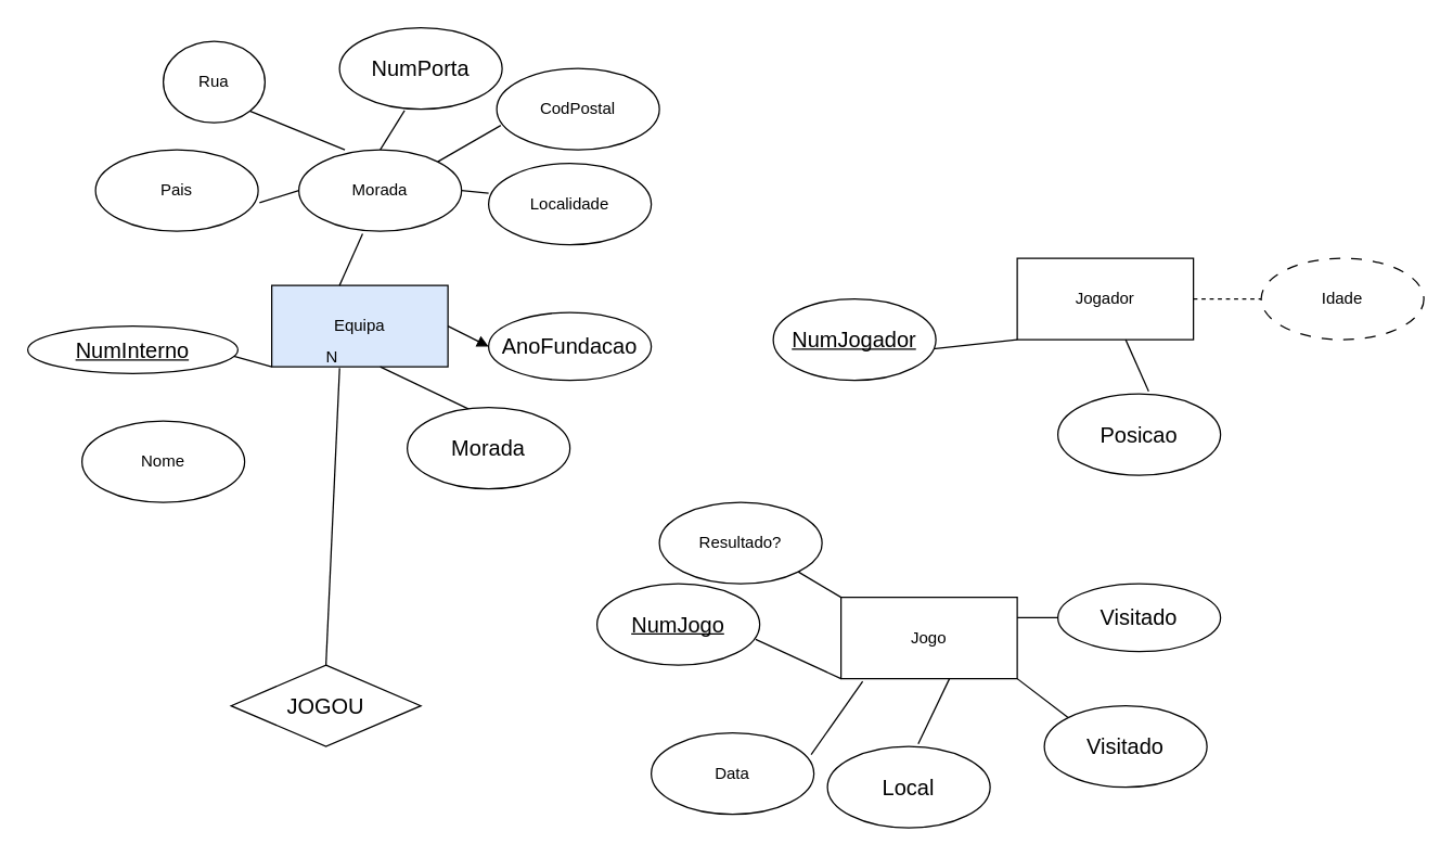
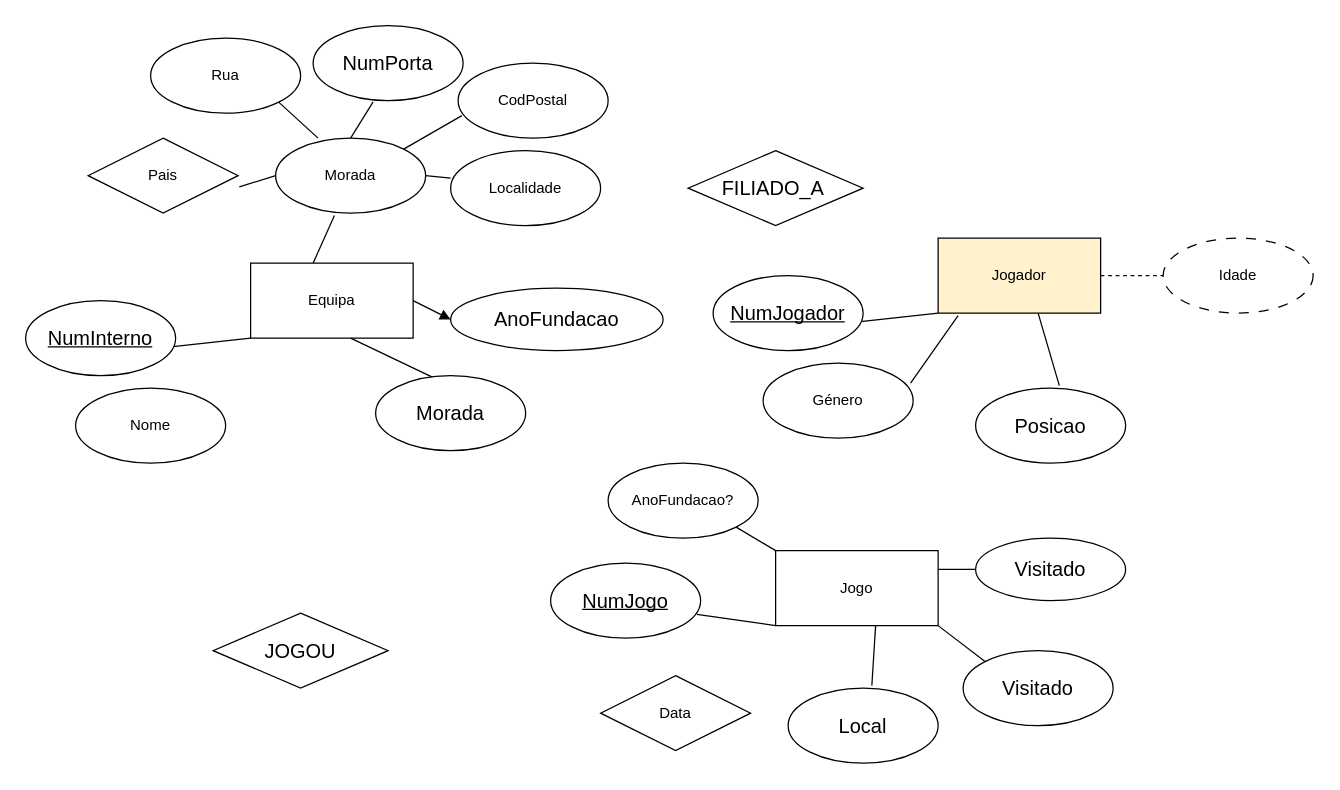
- <mxCell id="13" value="Rua" style="ellipse;whiteSpace=wrap;html=1;" vertex="1" parent="1"><mxGeometry x="120" y="30" width="75" height="60" as="geometry" /></mxCell>
+ <mxCell id="13" value="Rua" style="ellipse;whiteSpace=wrap;html=1;" vertex="1" parent="1"><mxGeometry x="120" y="30" width="120" height="60" as="geometry" /></mxCell>
- <mxCell id="19" value="Pais" style="ellipse;whiteSpace=wrap;html=1;" vertex="1" parent="1"><mxGeometry x="70" y="110" width="120" height="60" as="geometry" /></mxCell>
+ <mxCell id="19" value="Pais" style="rhombus;whiteSpace=wrap;html=1;" vertex="1" parent="1"><mxGeometry x="70" y="110" width="120" height="60" as="geometry" /></mxCell>
+ <mxCell id="47" value="&lt;span id=&quot;docs-internal-guid-068f5c22-7fff-2dc6-6867-d4454d6422a6&quot;&gt;&lt;span style=&quot;font-size: 12pt; font-family: Calibri, sans-serif; background-color: transparent; font-variant-numeric: normal; font-variant-east-asian: normal; font-variant-alternates: normal; font-variant-position: normal; font-variant-emoji: normal; vertical-align: baseline; white-space-collapse: preserve;&quot;&gt;FILIADO_A &lt;/span&gt;&lt;/span&gt;" style="shape=rhombus;perimeter=rhombusPerimeter;whiteSpace=wrap;html=1;align=center;" vertex="1" parent="1"><mxGeometry x="550" y="120" width="140" height="60" as="geometry" /></mxCell>
- <mxCell id="22" value="Jogador" style="rounded=0;whiteSpace=wrap;html=1;" vertex="1" parent="1"><mxGeometry x="750" y="190" width="130" height="60" as="geometry" /></mxCell>
+ <mxCell id="22" value="Jogador" style="rounded=0;whiteSpace=wrap;html=1;fillColor=#fff2cc;" vertex="1" parent="1"><mxGeometry x="750" y="190" width="130" height="60" as="geometry" /></mxCell>
- <mxCell id="2" value="Equipa" style="rounded=0;whiteSpace=wrap;html=1;fillColor=#dae8fc;" vertex="1" parent="1"><mxGeometry x="200" y="210" width="130" height="60" as="geometry" /></mxCell>
+ <mxCell id="2" value="Equipa" style="rounded=0;whiteSpace=wrap;html=1;" vertex="1" parent="1"><mxGeometry x="200" y="210" width="130" height="60" as="geometry" /></mxCell>
- <mxCell id="21" value="&lt;span id=&quot;docs-internal-guid-02809a7c-7fff-371c-dbe4-12a1901e9a56&quot;&gt;&lt;span style=&quot;font-size: 12pt; font-family: Calibri, sans-serif; background-color: transparent; font-variant-numeric: normal; font-variant-east-asian: normal; font-variant-alternates: normal; font-variant-position: normal; font-variant-emoji: normal; vertical-align: baseline; white-space-collapse: preserve;&quot;&gt;AnoFundacao&lt;/span&gt;&lt;/span&gt;" style="ellipse;whiteSpace=wrap;html=1;" vertex="1" parent="1"><mxGeometry x="360" y="230" width="120" height="50" as="geometry" /></mxCell>
+ <mxCell id="21" value="&lt;span id=&quot;docs-internal-guid-02809a7c-7fff-371c-dbe4-12a1901e9a56&quot;&gt;&lt;span style=&quot;font-size: 12pt; font-family: Calibri, sans-serif; background-color: transparent; font-variant-numeric: normal; font-variant-east-asian: normal; font-variant-alternates: normal; font-variant-position: normal; font-variant-emoji: normal; vertical-align: baseline; white-space-collapse: preserve;&quot;&gt;AnoFundacao&lt;/span&gt;&lt;/span&gt;" style="ellipse;whiteSpace=wrap;html=1;" vertex="1" parent="1"><mxGeometry x="360" y="230" width="170" height="50" as="geometry" /></mxCell>
- <mxCell id="4" value="&lt;span id=&quot;docs-internal-guid-fb074735-7fff-1467-12a6-5c1d7fd0b527&quot;&gt;&lt;span style=&quot;font-size: 12pt; font-family: Calibri, sans-serif; background-color: transparent; font-variant-numeric: normal; font-variant-east-asian: normal; font-variant-alternates: normal; font-variant-position: normal; font-variant-emoji: normal; text-decoration-line: underline; text-decoration-skip-ink: none; vertical-align: baseline; white-space-collapse: preserve;&quot;&gt;NumInterno&lt;/span&gt;&lt;/span&gt;" style="ellipse;whiteSpace=wrap;html=1;" vertex="1" parent="1"><mxGeometry x="20" y="240" width="155" height="35" as="geometry" /></mxCell>
+ <mxCell id="4" value="&lt;span id=&quot;docs-internal-guid-fb074735-7fff-1467-12a6-5c1d7fd0b527&quot;&gt;&lt;span style=&quot;font-size: 12pt; font-family: Calibri, sans-serif; background-color: transparent; font-variant-numeric: normal; font-variant-east-asian: normal; font-variant-alternates: normal; font-variant-position: normal; font-variant-emoji: normal; text-decoration-line: underline; text-decoration-skip-ink: none; vertical-align: baseline; white-space-collapse: preserve;&quot;&gt;NumInterno&lt;/span&gt;&lt;/span&gt;" style="ellipse;whiteSpace=wrap;html=1;" vertex="1" parent="1"><mxGeometry x="20" y="240" width="120" height="60" as="geometry" /></mxCell>
+ <mxCell id="25" value="" style="endArrow=none;html=1;rounded=0;entryX=0.123;entryY=1.033;entryDx=0;entryDy=0;exitX=0.983;exitY=0.267;exitDx=0;exitDy=0;entryPerimeter=0;exitPerimeter=0;" edge="1" parent="1" source="26" target="22"><mxGeometry width="50" height="50" relative="1" as="geometry"><mxPoint x="690" y="320" as="sourcePoint" /><mxPoint x="750" y="300" as="targetPoint" /></mxGeometry></mxCell>
+ <mxCell id="26" value="Género" style="ellipse;whiteSpace=wrap;html=1;" vertex="1" parent="1"><mxGeometry x="610" y="290" width="120" height="60" as="geometry" /></mxCell>
- <mxCell id="28" value="&lt;span id=&quot;docs-internal-guid-864a7e43-7fff-2307-8ba5-d3fcd2a51fee&quot;&gt;&lt;span style=&quot;font-size: 12pt; font-family: Calibri, sans-serif; background-color: transparent; font-variant-numeric: normal; font-variant-east-asian: normal; font-variant-alternates: normal; font-variant-position: normal; font-variant-emoji: normal; vertical-align: baseline; white-space-collapse: preserve;&quot;&gt;Posicao&lt;/span&gt;&lt;/span&gt;" style="ellipse;whiteSpace=wrap;html=1;" vertex="1" parent="1"><mxGeometry x="780" y="290" width="120" height="60" as="geometry" /></mxCell>
+ <mxCell id="28" value="&lt;span id=&quot;docs-internal-guid-864a7e43-7fff-2307-8ba5-d3fcd2a51fee&quot;&gt;&lt;span style=&quot;font-size: 12pt; font-family: Calibri, sans-serif; background-color: transparent; font-variant-numeric: normal; font-variant-east-asian: normal; font-variant-alternates: normal; font-variant-position: normal; font-variant-emoji: normal; vertical-align: baseline; white-space-collapse: preserve;&quot;&gt;Posicao&lt;/span&gt;&lt;/span&gt;" style="ellipse;whiteSpace=wrap;html=1;" vertex="1" parent="1"><mxGeometry x="780" y="310" width="120" height="60" as="geometry" /></mxCell>
- <mxCell id="45" value="" style="endArrow=none;html=1;rounded=0;entryX=0.385;entryY=1.017;entryDx=0;entryDy=0;entryPerimeter=0;exitX=0.5;exitY=0;exitDx=0;exitDy=0;" edge="1" parent="1" source="44" target="2"><mxGeometry relative="1" as="geometry"><mxPoint x="250" y="500" as="sourcePoint" /><mxPoint x="410" y="500" as="targetPoint" /></mxGeometry></mxCell>
- <mxCell id="46" value="N" style="resizable=0;html=1;whiteSpace=wrap;align=right;verticalAlign=bottom;" connectable="0" vertex="1" parent="45"><mxGeometry x="1" relative="1" as="geometry" /></mxCell>
- <mxCell id="43" value="Resultado?" style="ellipse;whiteSpace=wrap;html=1;" vertex="1" parent="1"><mxGeometry x="486" y="370" width="120" height="60" as="geometry" /></mxCell>
+ <mxCell id="43" value="AnoFundacao?" style="ellipse;whiteSpace=wrap;html=1;" vertex="1" parent="1"><mxGeometry x="486" y="370" width="120" height="60" as="geometry" /></mxCell>
- <mxCell id="33" value="&lt;span id=&quot;docs-internal-guid-fb074735-7fff-1467-12a6-5c1d7fd0b527&quot;&gt;&lt;span style=&quot;font-size: 12pt; font-family: Calibri, sans-serif; background-color: transparent; font-variant-numeric: normal; font-variant-east-asian: normal; font-variant-alternates: normal; font-variant-position: normal; font-variant-emoji: normal; text-decoration-line: underline; text-decoration-skip-ink: none; vertical-align: baseline; white-space-collapse: preserve;&quot;&gt;NumJogo&lt;/span&gt;&lt;/span&gt;" style="ellipse;whiteSpace=wrap;html=1;" vertex="1" parent="1"><mxGeometry x="440" y="430" width="120" height="60" as="geometry" /></mxCell>
+ <mxCell id="33" value="&lt;span id=&quot;docs-internal-guid-fb074735-7fff-1467-12a6-5c1d7fd0b527&quot;&gt;&lt;span style=&quot;font-size: 12pt; font-family: Calibri, sans-serif; background-color: transparent; font-variant-numeric: normal; font-variant-east-asian: normal; font-variant-alternates: normal; font-variant-position: normal; font-variant-emoji: normal; text-decoration-line: underline; text-decoration-skip-ink: none; vertical-align: baseline; white-space-collapse: preserve;&quot;&gt;NumJogo&lt;/span&gt;&lt;/span&gt;" style="ellipse;whiteSpace=wrap;html=1;" vertex="1" parent="1"><mxGeometry x="440" y="450" width="120" height="60" as="geometry" /></mxCell>
- <mxCell id="34" value="" style="endArrow=none;html=1;rounded=0;entryX=0.123;entryY=1.033;entryDx=0;entryDy=0;exitX=0.983;exitY=0.267;exitDx=0;exitDy=0;entryPerimeter=0;exitPerimeter=0;" edge="1" parent="1" source="35" target="31"><mxGeometry width="50" height="50" relative="1" as="geometry"><mxPoint x="560" y="570" as="sourcePoint" /><mxPoint x="620" y="550" as="targetPoint" /></mxGeometry></mxCell>
- <mxCell id="35" value="Data" style="ellipse;whiteSpace=wrap;html=1;" vertex="1" parent="1"><mxGeometry x="480" y="540" width="120" height="60" as="geometry" /></mxCell>
+ <mxCell id="35" value="Data" style="rhombus;whiteSpace=wrap;html=1;" vertex="1" parent="1"><mxGeometry x="480" y="540" width="120" height="60" as="geometry" /></mxCell>
- <mxCell id="37" value="&lt;span id=&quot;docs-internal-guid-864a7e43-7fff-2307-8ba5-d3fcd2a51fee&quot;&gt;&lt;span style=&quot;font-size: 12pt; font-family: Calibri, sans-serif; background-color: transparent; font-variant-numeric: normal; font-variant-east-asian: normal; font-variant-alternates: normal; font-variant-position: normal; font-variant-emoji: normal; vertical-align: baseline; white-space-collapse: preserve;&quot;&gt;Local&lt;/span&gt;&lt;/span&gt;" style="ellipse;whiteSpace=wrap;html=1;" vertex="1" parent="1"><mxGeometry x="610" y="550" width="120" height="60" as="geometry" /></mxCell>
+ <mxCell id="37" value="&lt;span id=&quot;docs-internal-guid-864a7e43-7fff-2307-8ba5-d3fcd2a51fee&quot;&gt;&lt;span style=&quot;font-size: 12pt; font-family: Calibri, sans-serif; background-color: transparent; font-variant-numeric: normal; font-variant-east-asian: normal; font-variant-alternates: normal; font-variant-position: normal; font-variant-emoji: normal; vertical-align: baseline; white-space-collapse: preserve;&quot;&gt;Local&lt;/span&gt;&lt;/span&gt;" style="ellipse;whiteSpace=wrap;html=1;" vertex="1" parent="1"><mxGeometry x="630" y="550" width="120" height="60" as="geometry" /></mxCell>
